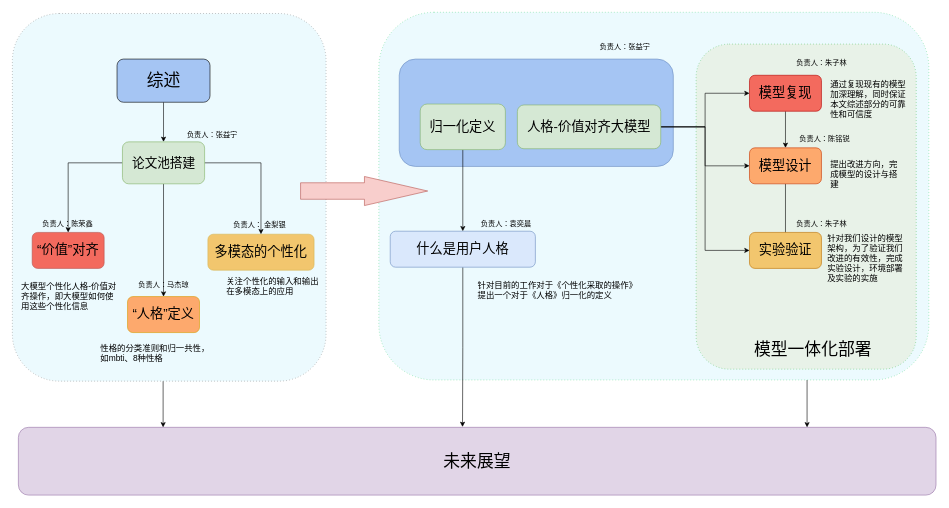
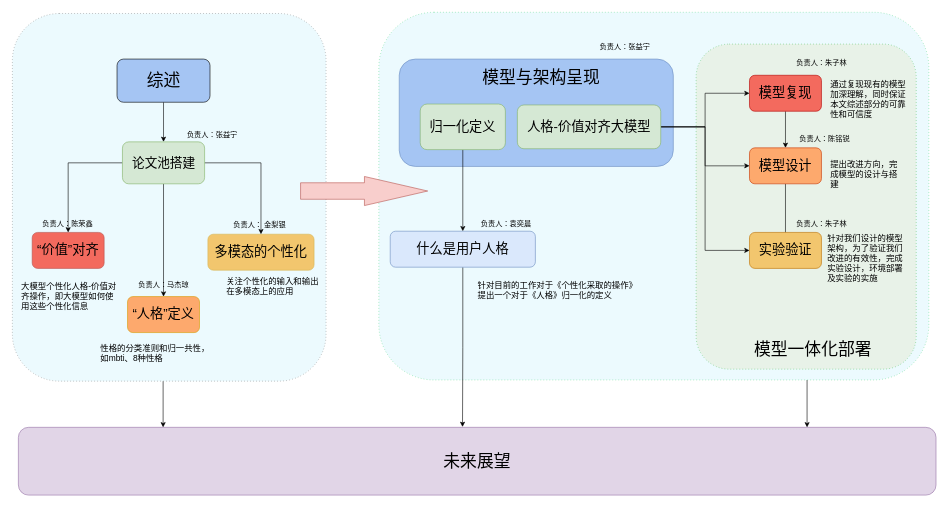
+ <mxCell id="34" value="&lt;font style=&quot;font-size: 28px;&quot;&gt;模型与架构呈现&lt;/font&gt;" style="text;html=1;align=center;verticalAlign=middle;whiteSpace=wrap;rounded=0;" parent="1" vertex="1"><mxGeometry x="791" y="114" width="222" height="30" as="geometry" /></mxCell>
